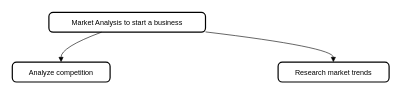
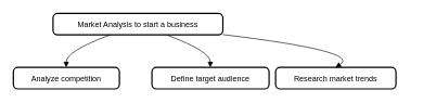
+ <mxCell id="7" value="" style="curved=1;startArrow=none;endArrow=block;exitX=0.672;exitY=1.012;entryX=0.498;entryY=0.012;" edge="1" parent="1" source="2" target="4"><mxGeometry relative="1" as="geometry"><Array as="points"><mxPoint x="323" y="78" /></Array></mxGeometry></mxCell>
+ <mxCell id="4" value="Define target audience" style="rounded=1;absoluteArcSize=1;arcSize=14;whiteSpace=wrap;strokeWidth=2;" vertex="1" parent="1"><mxGeometry x="233" y="103" width="180" height="33" as="geometry" /></mxCell>
- <mxCell id="5" value="Research market trends" style="rounded=1;absoluteArcSize=1;arcSize=14;whiteSpace=wrap;strokeWidth=2;" vertex="1" parent="1"><mxGeometry x="463" y="103" width="185" height="33" as="geometry" /></mxCell>
+ <mxCell id="5" value="Research market trends" style="rounded=1;absoluteArcSize=1;arcSize=14;whiteSpace=wrap;strokeWidth=2;" vertex="1" parent="1"><mxGeometry x="423" y="103" width="185" height="33" as="geometry" /></mxCell>
